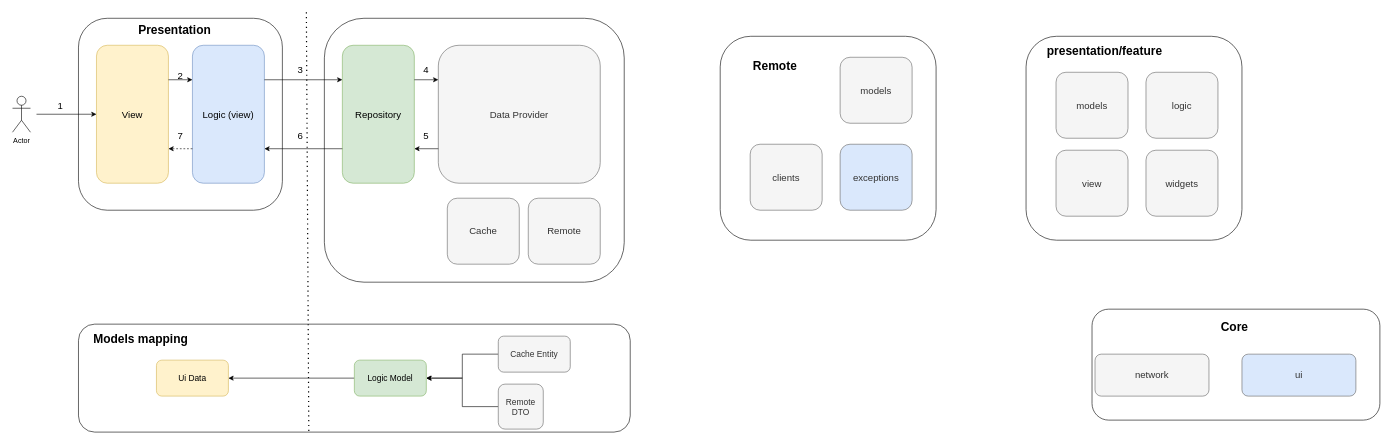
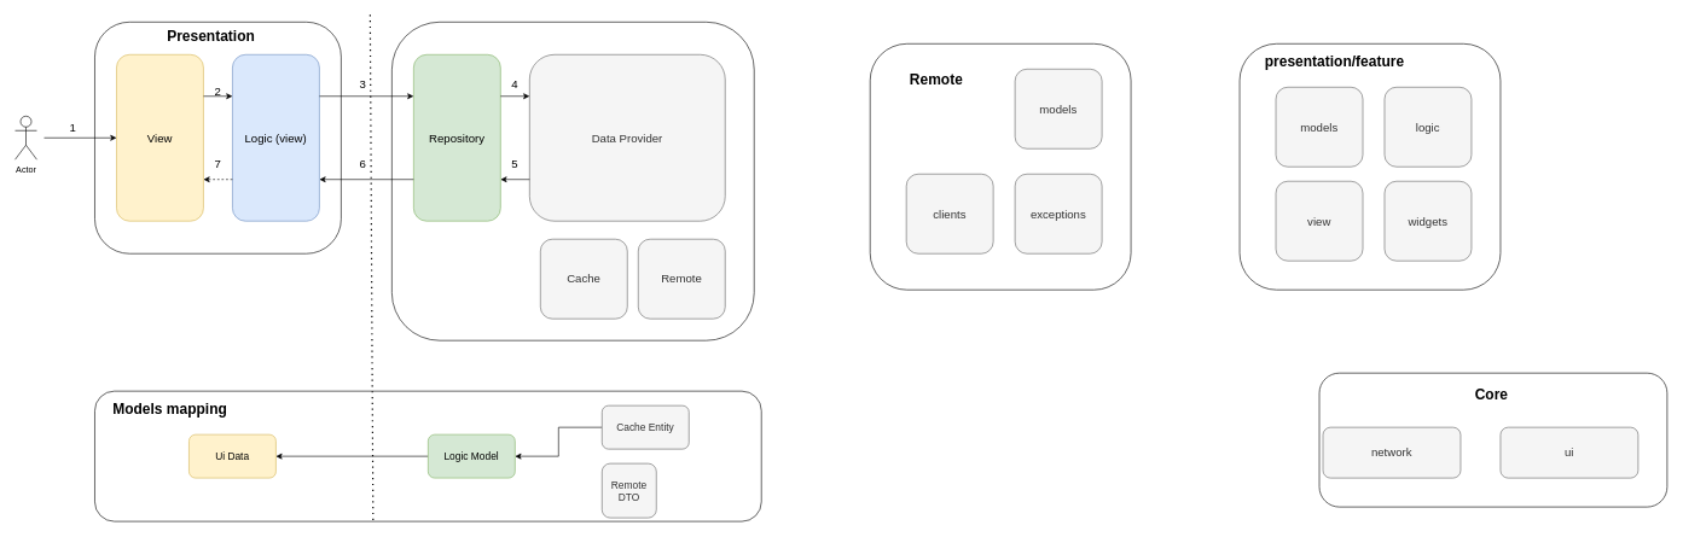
- <mxCell id="38" value="exceptions" style="rounded=1;whiteSpace=wrap;html=1;fillColor=#dae8fc;fontColor=#333333;strokeColor=#666666;fontSize=16;" parent="1" vertex="1"><mxGeometry x="1400" y="240" width="120" height="110" as="geometry" /></mxCell>
+ <mxCell id="38" value="exceptions" style="rounded=1;whiteSpace=wrap;html=1;fillColor=#f5f5f5;fontColor=#333333;strokeColor=#666666;fontSize=16;" parent="1" vertex="1"><mxGeometry x="1400" y="240" width="120" height="110" as="geometry" /></mxCell>
- <mxCell id="50" value="ui" style="rounded=1;whiteSpace=wrap;html=1;fillColor=#dae8fc;fontColor=#333333;strokeColor=#666666;fontSize=16;" vertex="1" parent="1"><mxGeometry x="2070" y="590" width="190" height="70" as="geometry" /></mxCell>
+ <mxCell id="50" value="ui" style="rounded=1;whiteSpace=wrap;html=1;fillColor=#f5f5f5;fontColor=#333333;strokeColor=#666666;fontSize=16;" vertex="1" parent="1"><mxGeometry x="2070" y="590" width="190" height="70" as="geometry" /></mxCell>
- <mxCell id="29" style="edgeStyle=orthogonalEdgeStyle;rounded=0;orthogonalLoop=1;jettySize=auto;html=1;entryX=1;entryY=0.5;entryDx=0;entryDy=0;" parent="1" source="30" target="32" edge="1"><mxGeometry relative="1" as="geometry" /></mxCell>
